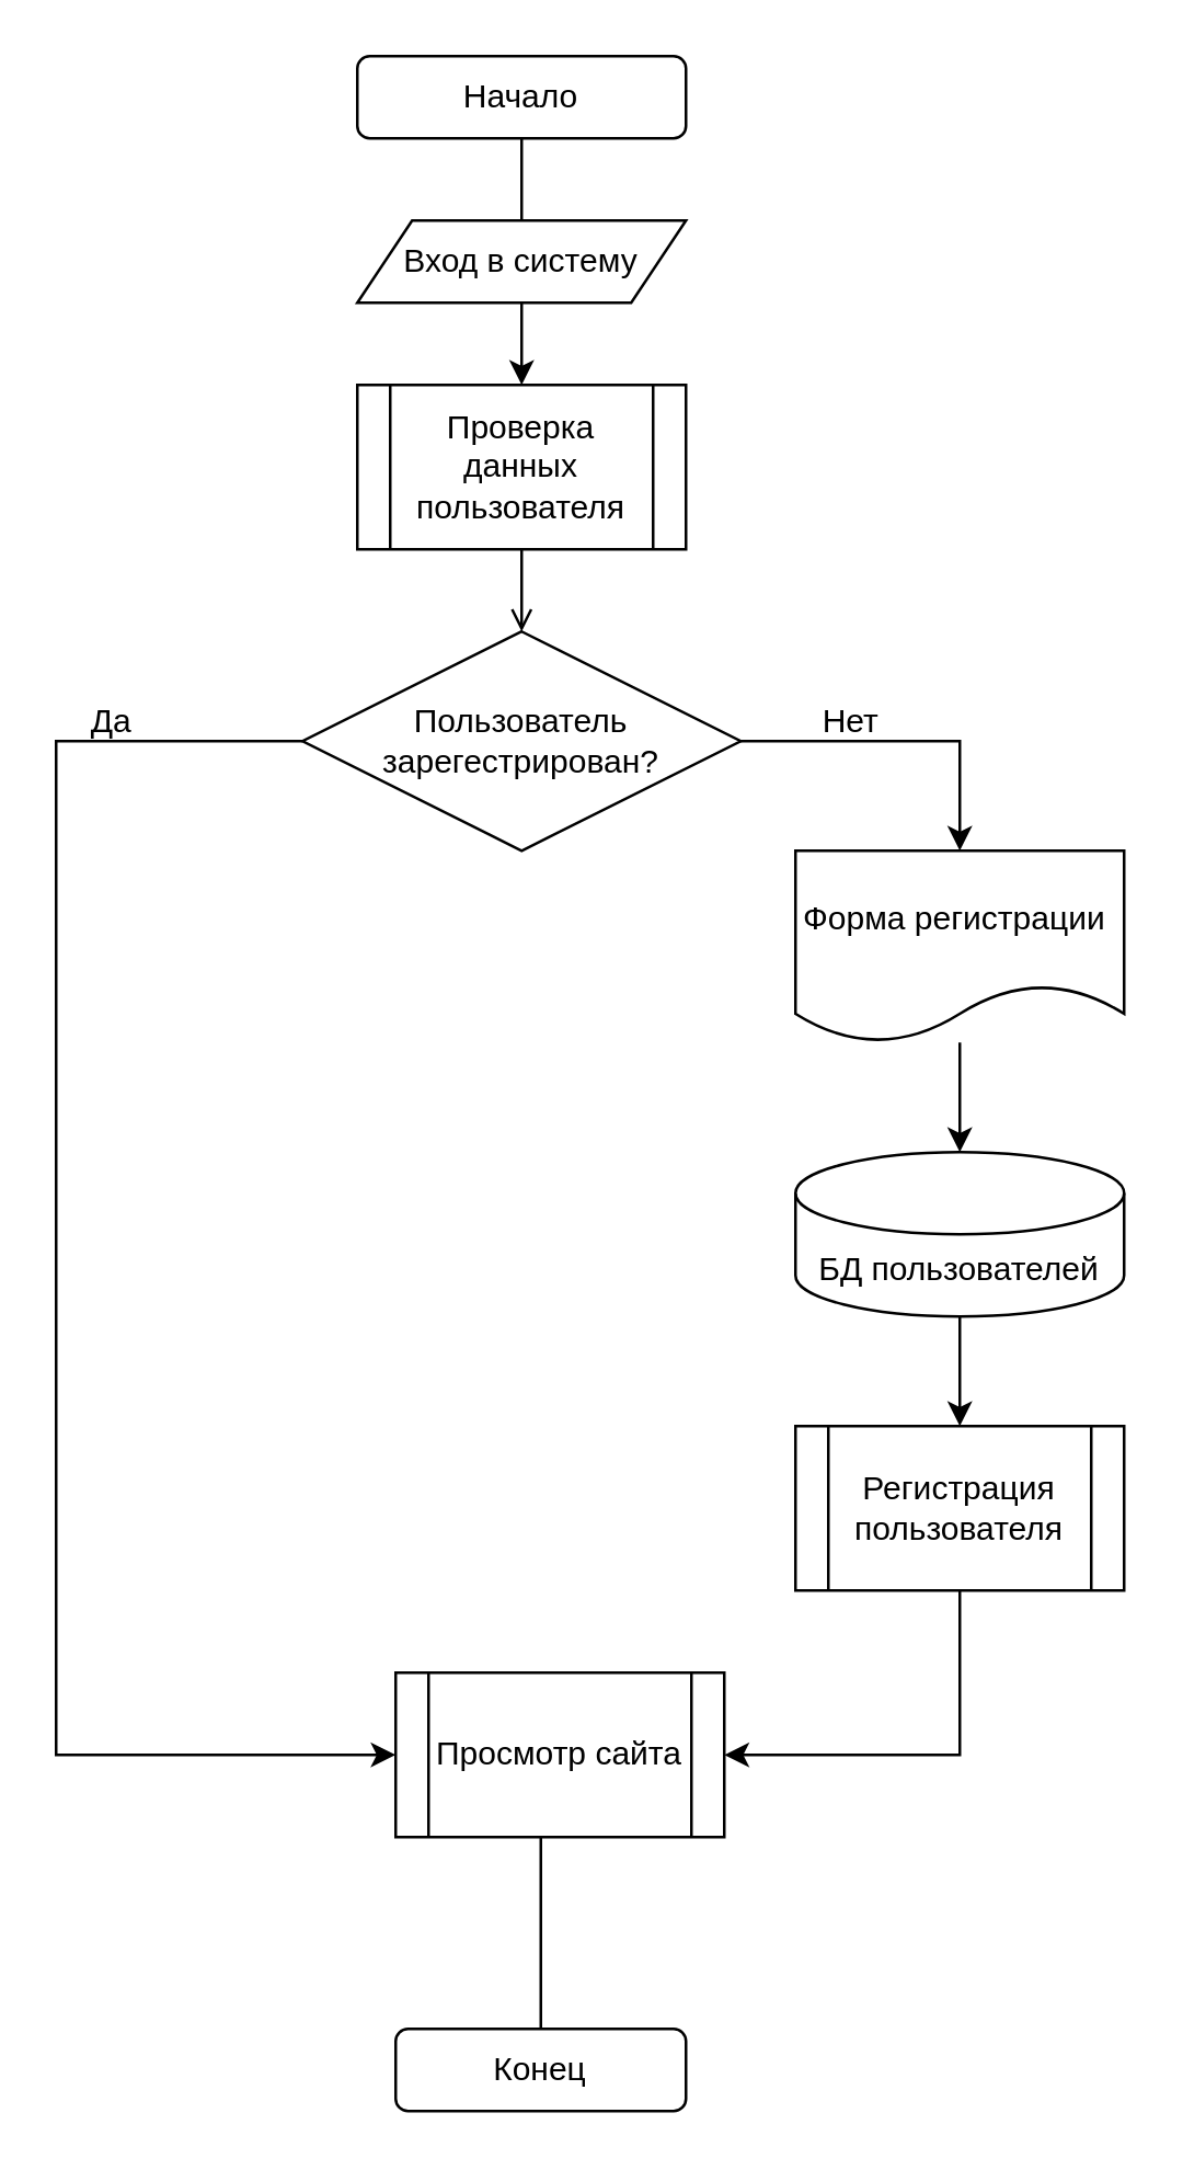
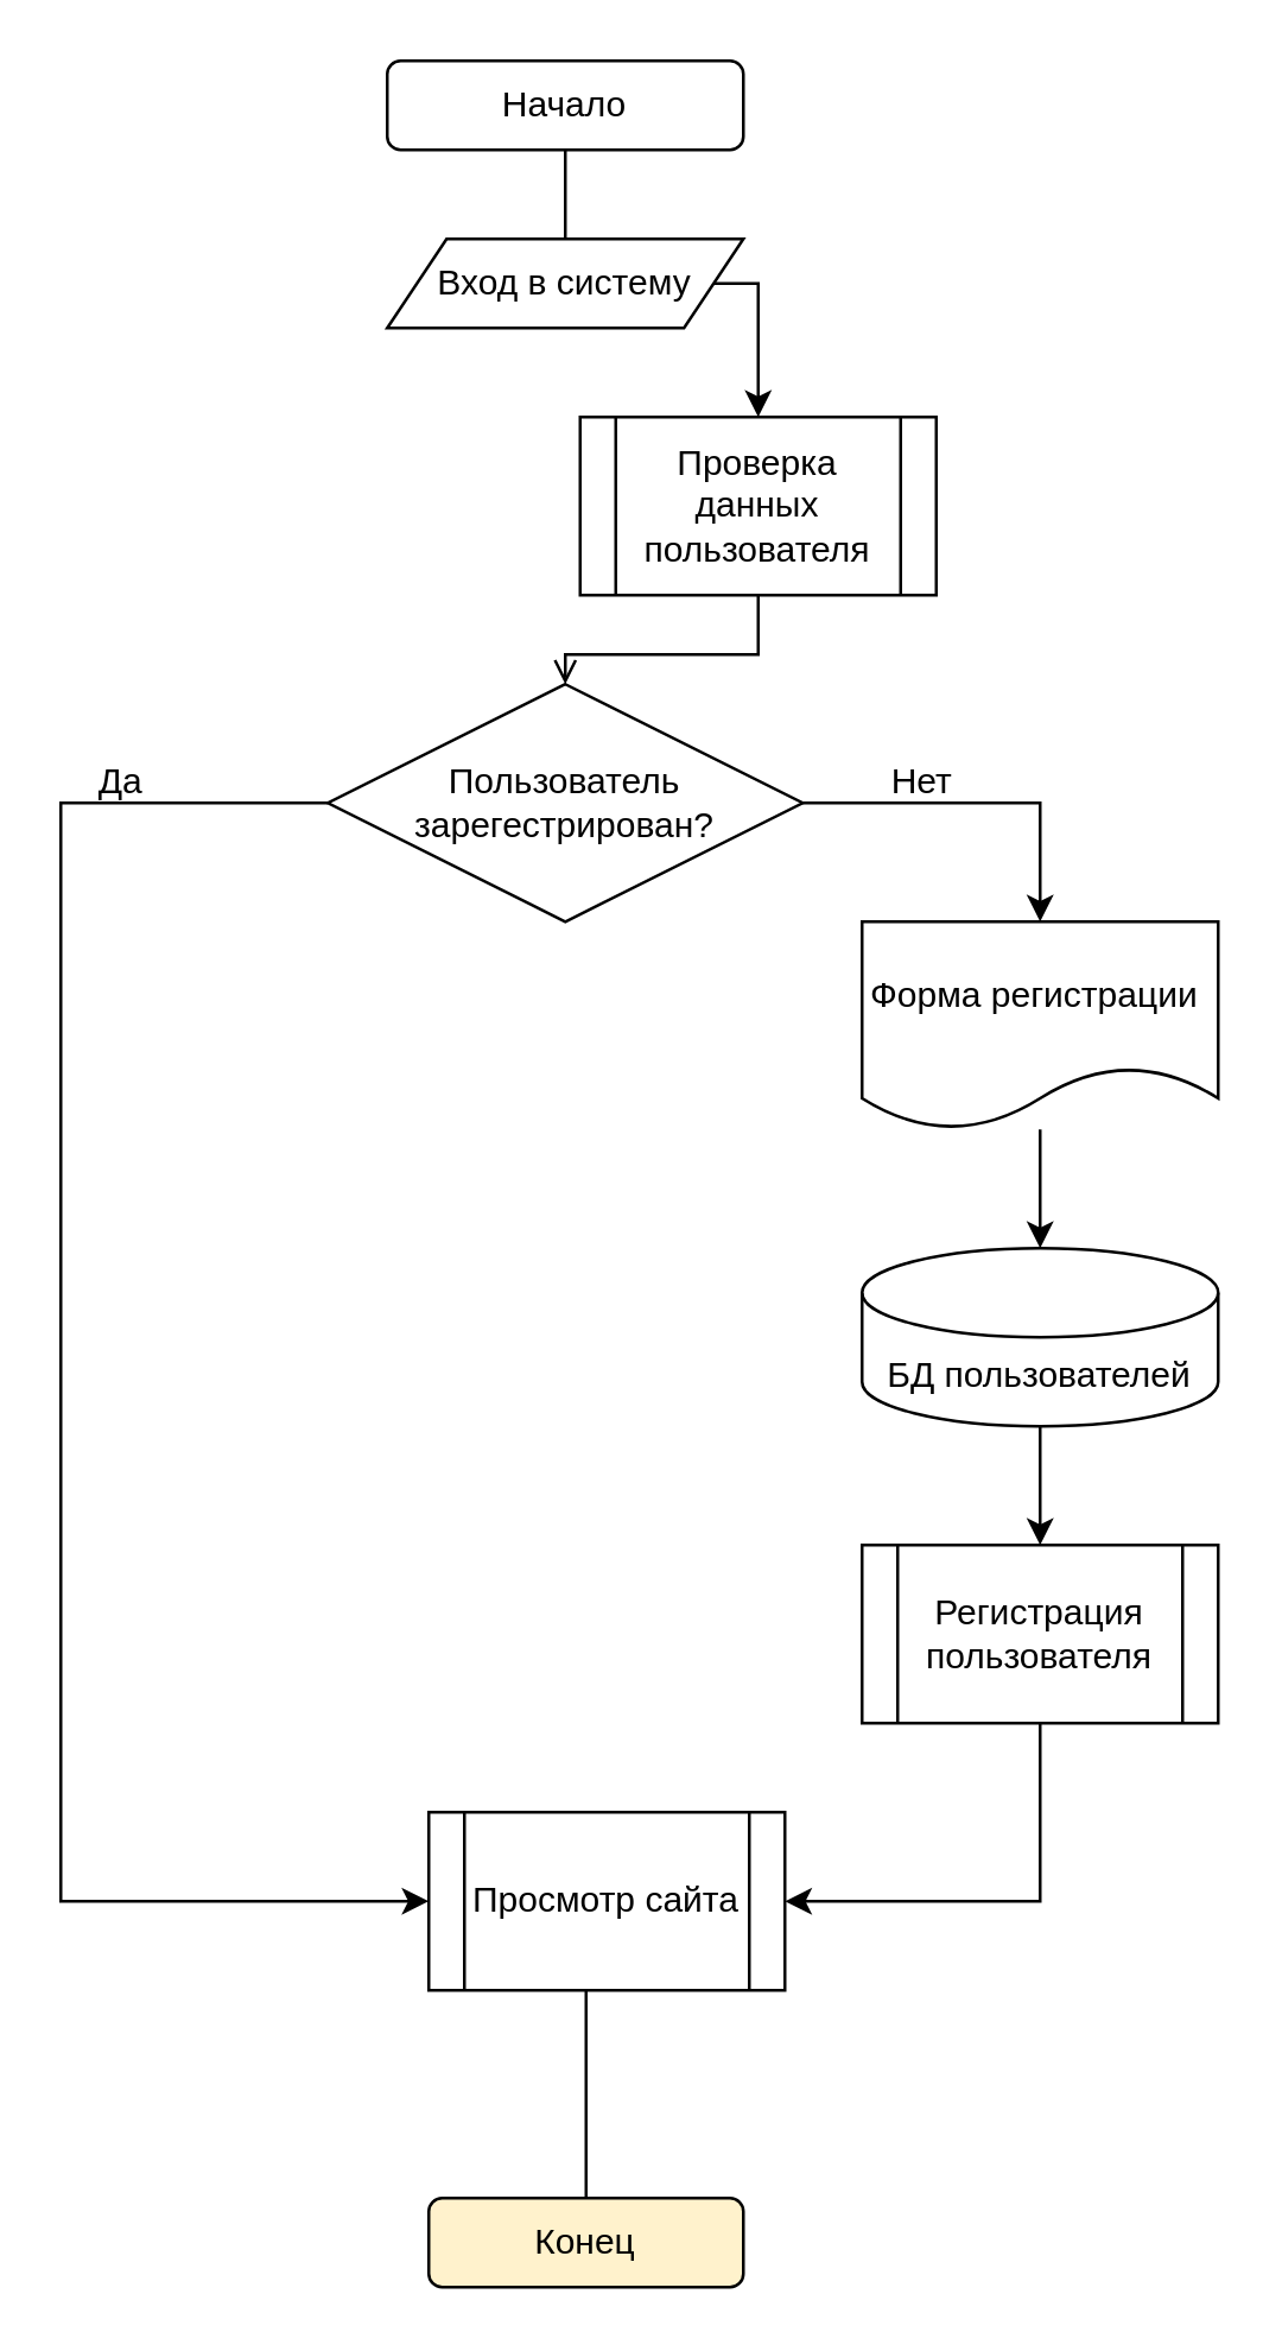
- <mxCell id="6" value="Проверка данных пользователя" style="shape=process;whiteSpace=wrap;html=1;backgroundOutline=1;" vertex="1" parent="1"><mxGeometry x="130" y="140" width="120" height="60" as="geometry" /></mxCell>
+ <mxCell id="6" value="Проверка данных пользователя" style="shape=process;whiteSpace=wrap;html=1;backgroundOutline=1;" vertex="1" parent="1"><mxGeometry x="195" y="140" width="120" height="60" as="geometry" /></mxCell>
- <mxCell id="18" value="Конец" style="rounded=1;whiteSpace=wrap;html=1;" vertex="1" parent="1"><mxGeometry x="144" y="740" width="106" height="30" as="geometry" /></mxCell>
+ <mxCell id="18" value="Конец" style="rounded=1;whiteSpace=wrap;html=1;fillColor=#fff2cc;" vertex="1" parent="1"><mxGeometry x="144" y="740" width="106" height="30" as="geometry" /></mxCell>
